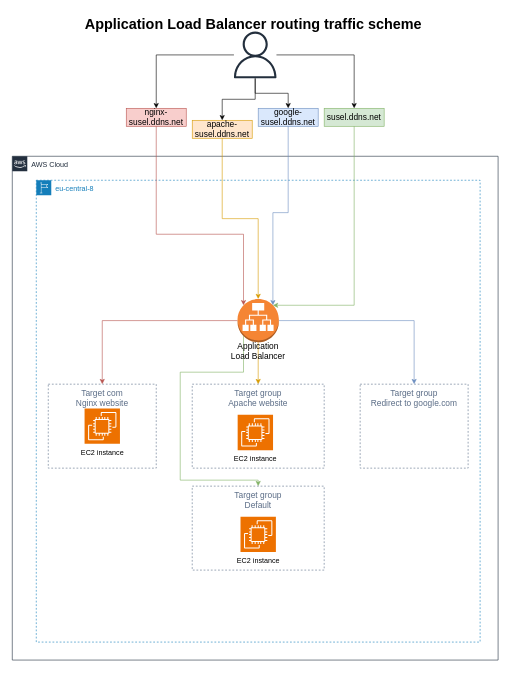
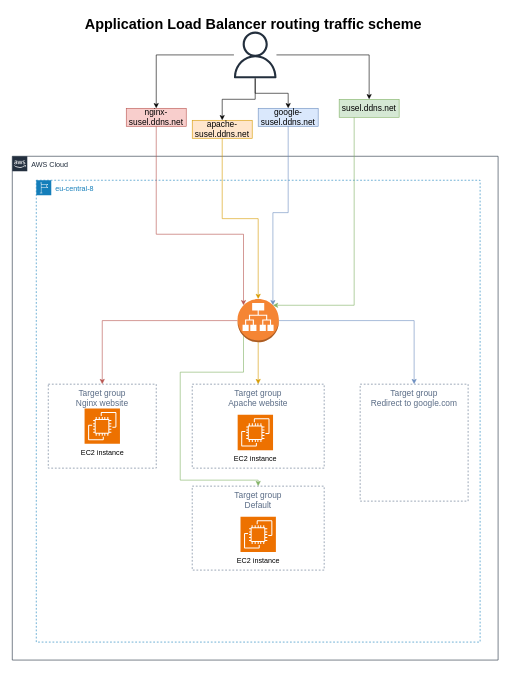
- <mxCell id="28" value="&lt;font style=&quot;font-size: 14px;&quot;&gt;susel.ddns.net&lt;br&gt;&lt;/font&gt;" style="text;html=1;strokeColor=#82b366;fillColor=#d5e8d4;align=center;verticalAlign=middle;whiteSpace=wrap;rounded=0;" parent="1" vertex="1"><mxGeometry x="540" y="180" width="100" height="30" as="geometry" /></mxCell>
+ <mxCell id="28" value="&lt;font style=&quot;font-size: 14px;&quot;&gt;susel.ddns.net&lt;br&gt;&lt;/font&gt;" style="text;html=1;strokeColor=#82b366;fillColor=#d5e8d4;align=center;verticalAlign=middle;whiteSpace=wrap;rounded=0;" parent="1" vertex="1"><mxGeometry x="565" y="165" width="100" height="30" as="geometry" /></mxCell>
- <mxCell id="12" value="&lt;font style=&quot;font-size: 14px;&quot;&gt;Application Load Balancer&lt;/font&gt;" style="text;html=1;strokeColor=none;fillColor=none;align=center;verticalAlign=middle;whiteSpace=wrap;rounded=0;" parent="3" vertex="1"><mxGeometry x="320" y="270" width="100" height="30" as="geometry" /></mxCell>
- <mxCell id="4" value="&lt;font style=&quot;font-size: 14px;&quot;&gt;Target com&lt;br&gt;Nginx website&lt;/font&gt;" style="fillColor=none;strokeColor=#5A6C86;dashed=1;verticalAlign=top;fontStyle=0;fontColor=#5A6C86;whiteSpace=wrap;html=1;" parent="3" vertex="1"><mxGeometry x="20" y="340" width="180" height="140" as="geometry" /></mxCell>
+ <mxCell id="4" value="&lt;font style=&quot;font-size: 14px;&quot;&gt;Target group&lt;br&gt;Nginx website&lt;/font&gt;" style="fillColor=none;strokeColor=#5A6C86;dashed=1;verticalAlign=top;fontStyle=0;fontColor=#5A6C86;whiteSpace=wrap;html=1;" parent="3" vertex="1"><mxGeometry x="20" y="340" width="180" height="140" as="geometry" /></mxCell>
- <mxCell id="10" value="&lt;font style=&quot;font-size: 14px;&quot;&gt;Target group&lt;br&gt;Redirect to google.com&lt;/font&gt;" style="fillColor=none;strokeColor=#5A6C86;dashed=1;verticalAlign=top;fontStyle=0;fontColor=#5A6C86;whiteSpace=wrap;html=1;" parent="3" vertex="1"><mxGeometry x="540" y="340" width="180" height="140" as="geometry" /></mxCell>
+ <mxCell id="10" value="&lt;font style=&quot;font-size: 14px;&quot;&gt;Target group&lt;br&gt;Redirect to google.com&lt;/font&gt;" style="fillColor=none;strokeColor=#5A6C86;dashed=1;verticalAlign=top;fontStyle=0;fontColor=#5A6C86;whiteSpace=wrap;html=1;" parent="3" vertex="1"><mxGeometry x="540" y="340" width="180" height="195" as="geometry" /></mxCell>
